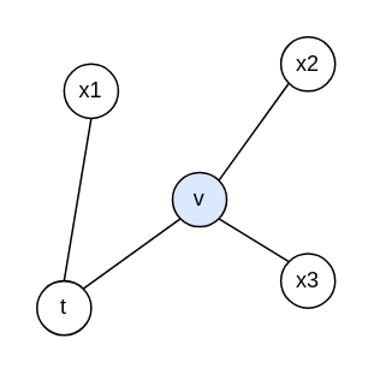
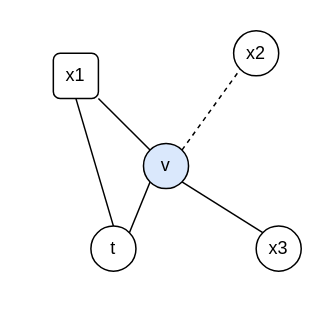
- <mxCell id="11" value="x1" style="ellipse;whiteSpace=wrap;html=1;" vertex="1" parent="1"><mxGeometry x="35" y="35" width="30" height="30" as="geometry" /></mxCell>
+ <mxCell id="11" value="x1" style="whiteSpace=wrap;html=1;rounded=1;" vertex="1" parent="1"><mxGeometry x="35" y="35" width="30" height="30" as="geometry" /></mxCell>
- <mxCell id="3" style="edgeStyle=none;rounded=0;orthogonalLoop=1;jettySize=auto;html=1;exitX=1;exitY=0;exitDx=0;exitDy=0;entryX=0;entryY=1;entryDx=0;entryDy=0;endArrow=none;endFill=0;" edge="1" parent="1" source="4" target="8"><mxGeometry relative="1" as="geometry" /></mxCell>
+ <mxCell id="3" style="edgeStyle=none;rounded=0;orthogonalLoop=1;jettySize=auto;html=1;exitX=1;exitY=0;exitDx=0;exitDy=0;entryX=0;entryY=1;entryDx=0;entryDy=0;endArrow=none;endFill=0;dashed=1;" edge="1" parent="1" source="4" target="8"><mxGeometry relative="1" as="geometry" /></mxCell>
+ <mxCell id="10" style="edgeStyle=none;rounded=0;orthogonalLoop=1;jettySize=auto;html=1;exitX=1;exitY=1;exitDx=0;exitDy=0;entryX=0;entryY=0;entryDx=0;entryDy=0;endArrow=none;endFill=0;" edge="1" parent="1" source="11" target="4"><mxGeometry relative="1" as="geometry" /></mxCell>
- <mxCell id="7" value="x3" style="ellipse;whiteSpace=wrap;html=1;" vertex="1" parent="1"><mxGeometry x="155" y="140" width="30" height="30" as="geometry" /></mxCell>
+ <mxCell id="7" value="x3" style="ellipse;whiteSpace=wrap;html=1;" vertex="1" parent="1"><mxGeometry x="170" y="150" width="30" height="30" as="geometry" /></mxCell>
- <mxCell id="6" value="t" style="ellipse;whiteSpace=wrap;html=1;" vertex="1" parent="1"><mxGeometry x="20" y="155" width="30" height="30" as="geometry" /></mxCell>
+ <mxCell id="6" value="t" style="ellipse;whiteSpace=wrap;html=1;" vertex="1" parent="1"><mxGeometry x="60" y="150" width="30" height="30" as="geometry" /></mxCell>
